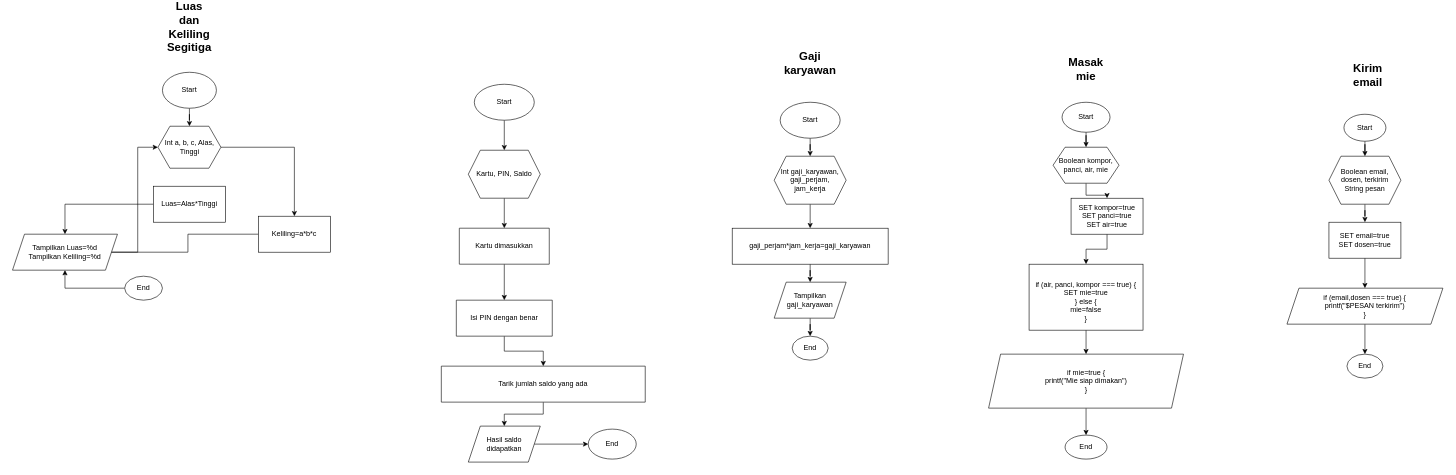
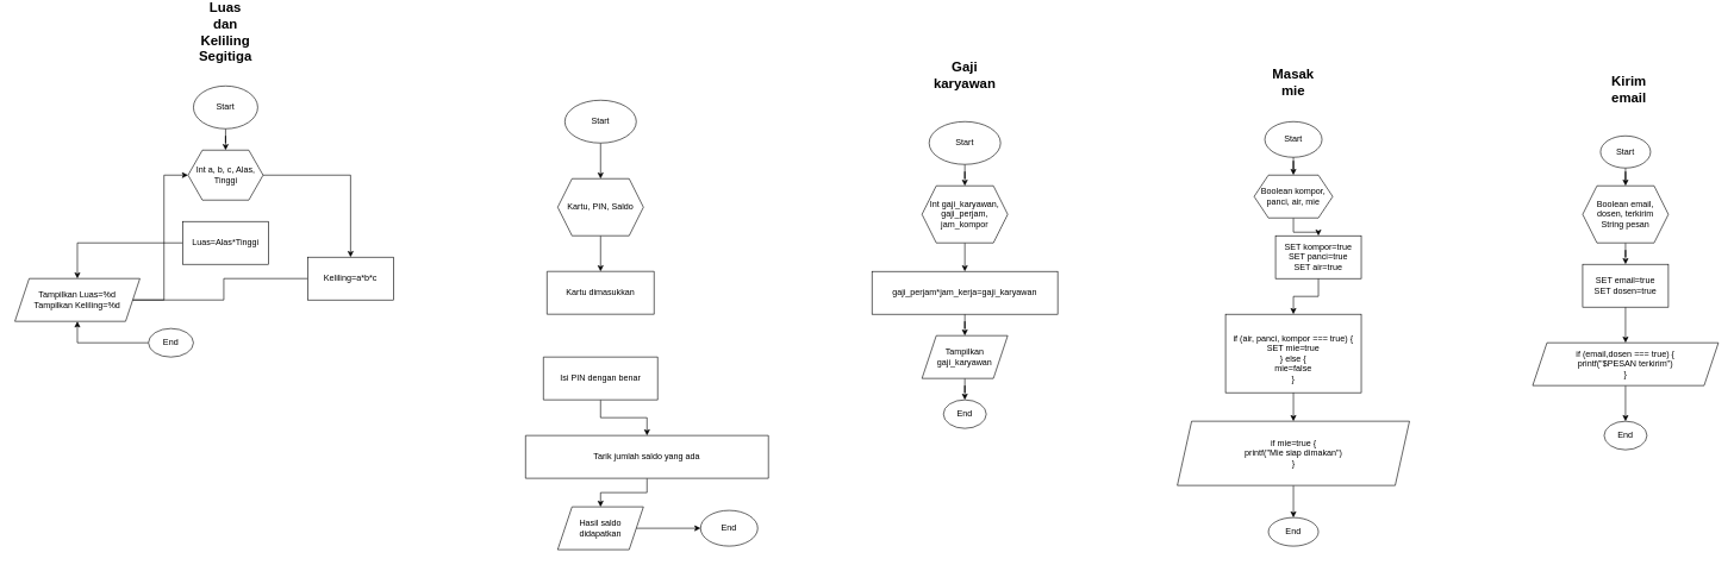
- <mxCell id="30" value="Int gaji_karyawan, gaji_perjam, jam_kerja" style="shape=hexagon;perimeter=hexagonPerimeter2;whiteSpace=wrap;html=1;fixedSize=1;" vertex="1" parent="1"><mxGeometry x="1290" y="250" width="120" height="80" as="geometry" /></mxCell>
+ <mxCell id="30" value="Int gaji_karyawan, gaji_perjam, jam_kompor" style="shape=hexagon;perimeter=hexagonPerimeter2;whiteSpace=wrap;html=1;fixedSize=1;" vertex="1" parent="1"><mxGeometry x="1290" y="250" width="120" height="80" as="geometry" /></mxCell>
- <mxCell id="6" style="edgeStyle=orthogonalEdgeStyle;rounded=0;orthogonalLoop=1;jettySize=auto;html=1;" edge="1" parent="1" source="7" target="9"><mxGeometry relative="1" as="geometry" /></mxCell>
